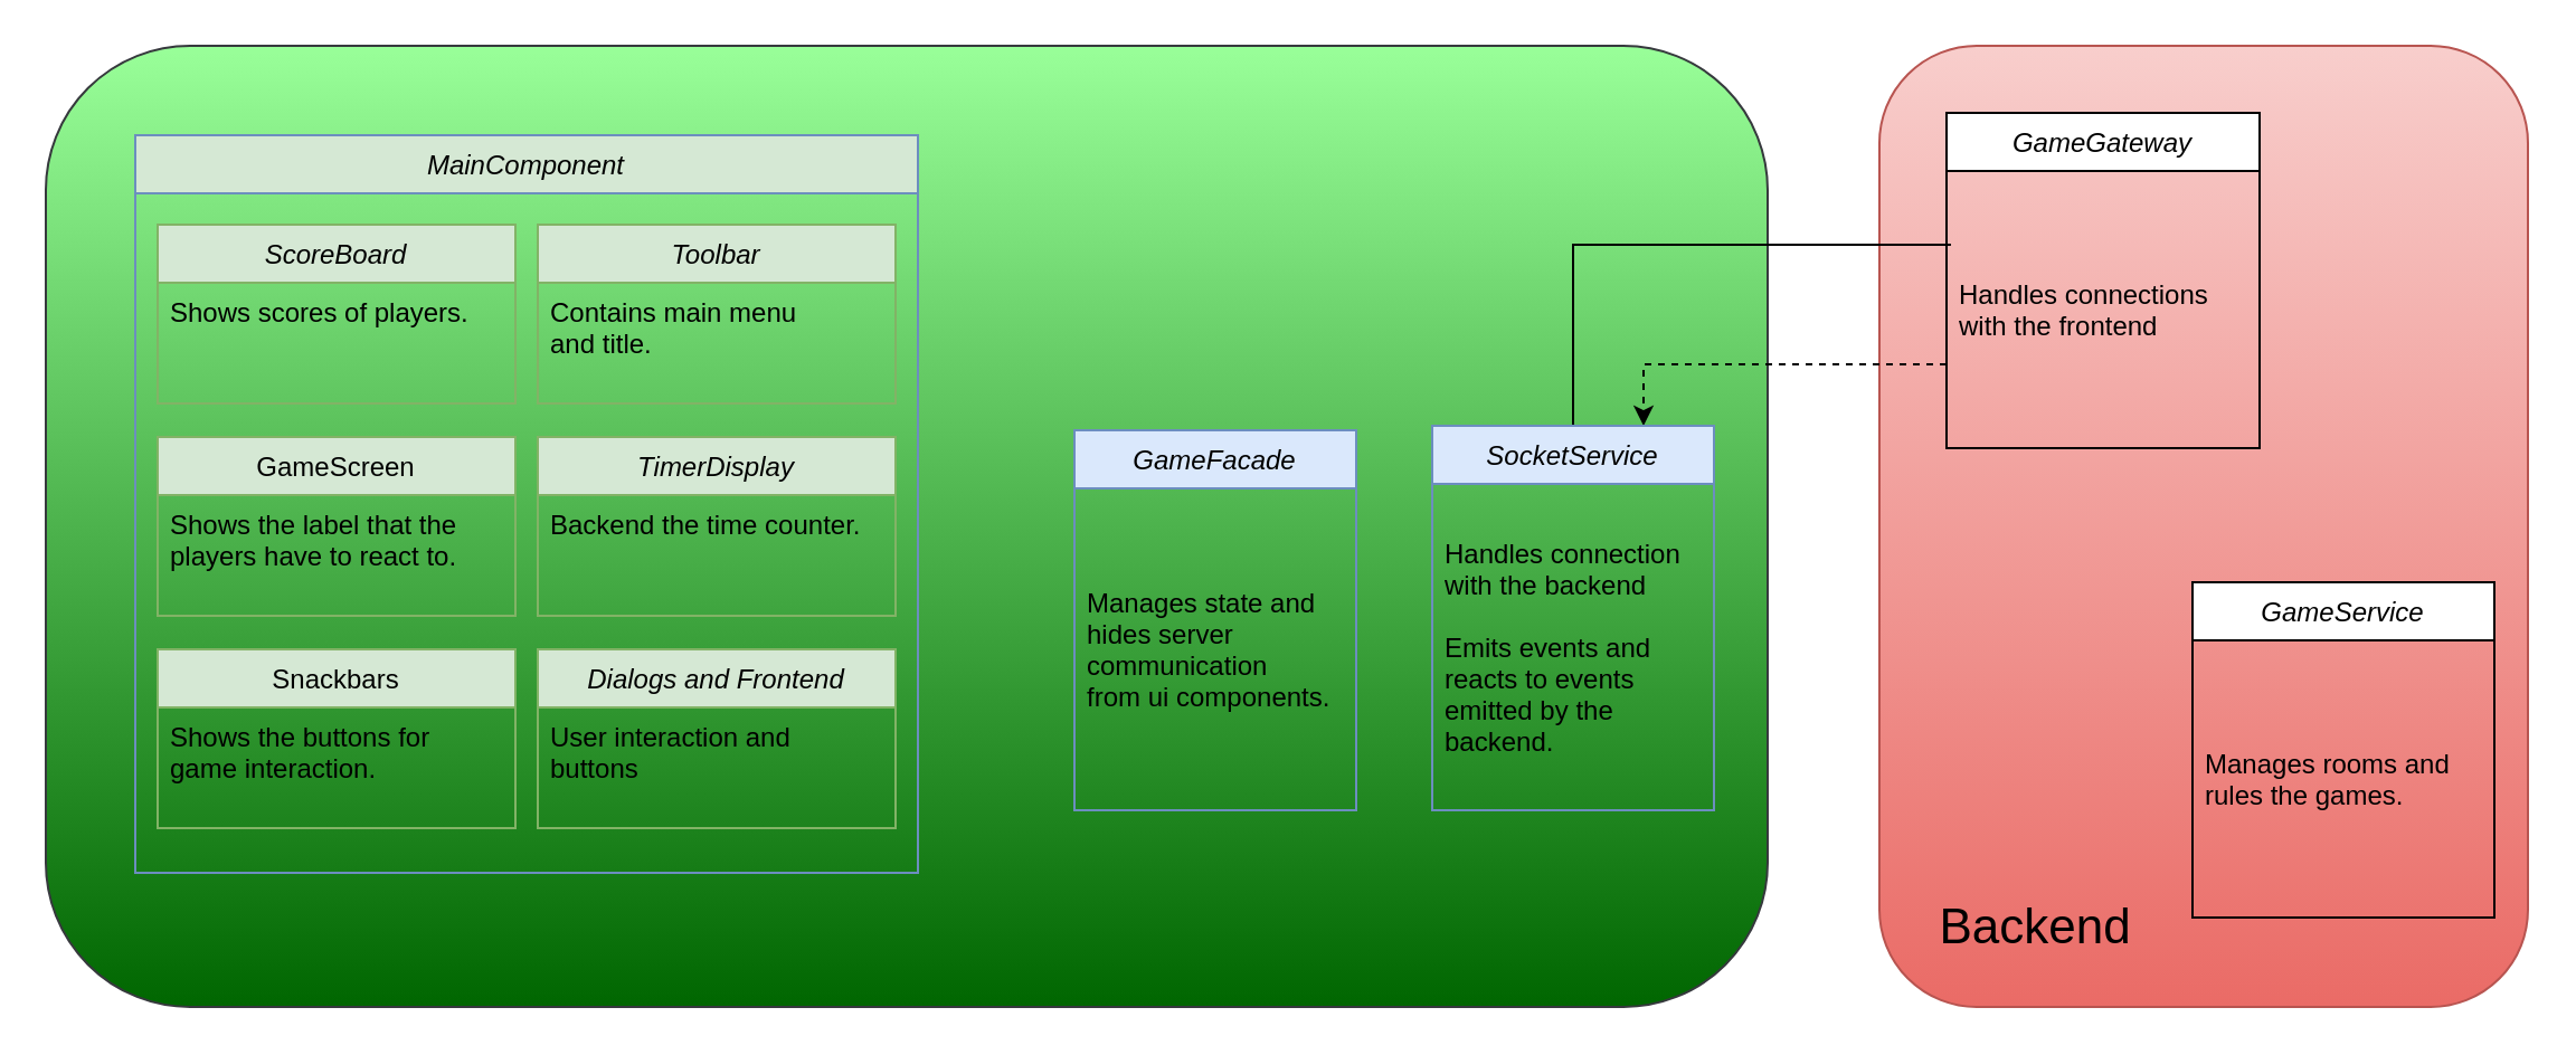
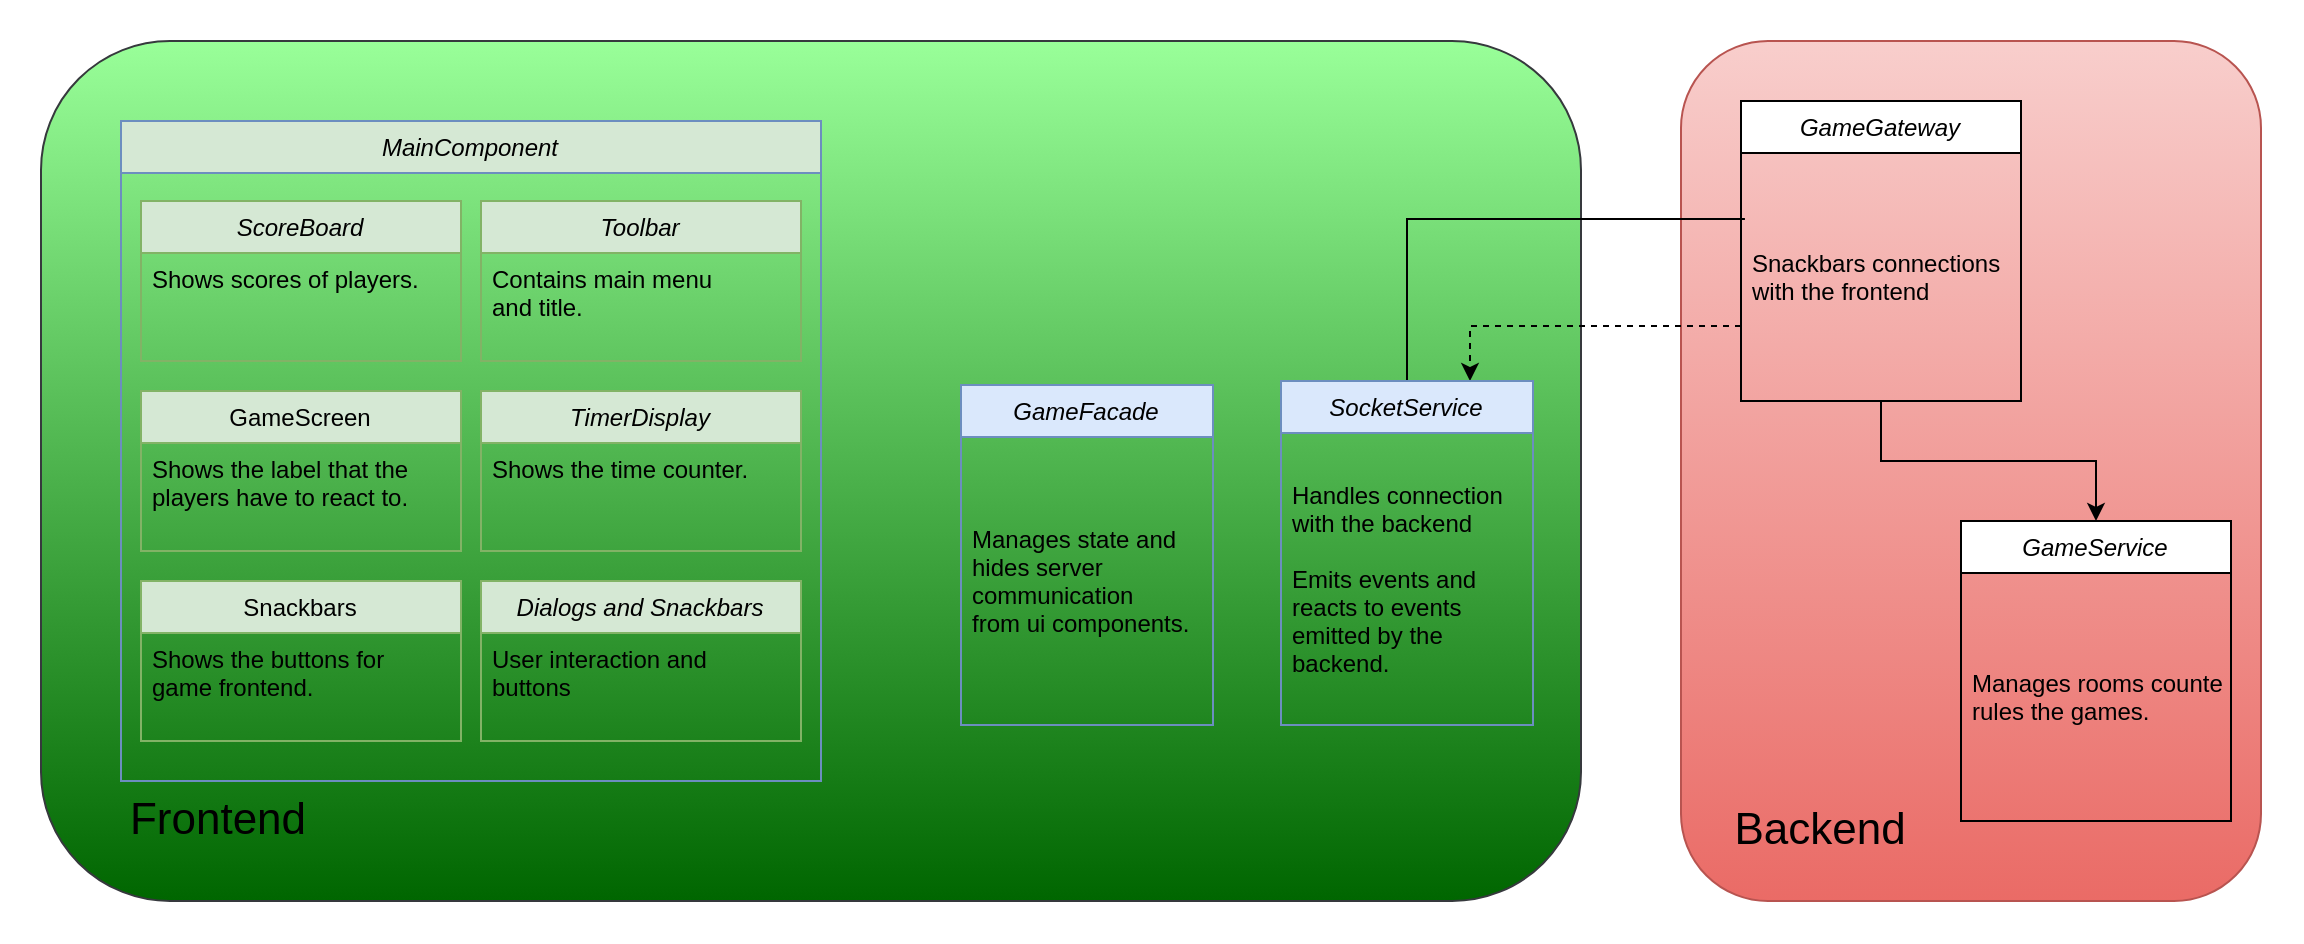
- <mxCell id="11" value="Handles connections &#10;with the frontend" style="text;align=left;verticalAlign=middle;spacingLeft=4;spacingRight=4;overflow=hidden;rotatable=0;points=[[0,0.5],[1,0.5]];portConstraint=eastwest;fontColor=#000000;" parent="10" vertex="1"><mxGeometry y="26" width="140" height="124" as="geometry" /></mxCell>
+ <mxCell id="11" value="Snackbars connections &#10;with the frontend" style="text;align=left;verticalAlign=middle;spacingLeft=4;spacingRight=4;overflow=hidden;rotatable=0;points=[[0,0.5],[1,0.5]];portConstraint=eastwest;fontColor=#000000;" parent="10" vertex="1"><mxGeometry y="26" width="140" height="124" as="geometry" /></mxCell>
+ <mxCell id="9" style="edgeStyle=orthogonalEdgeStyle;rounded=0;orthogonalLoop=1;jettySize=auto;html=1;exitX=0.5;exitY=1;exitDx=0;exitDy=0;entryX=0.5;entryY=0;entryDx=0;entryDy=0;strokeColor=#000000;" parent="1" source="10" target="6" edge="1"><mxGeometry relative="1" as="geometry" /></mxCell>
- <mxCell id="25" value="Backend the time counter." style="text;align=left;verticalAlign=top;spacingLeft=4;spacingRight=4;overflow=hidden;rotatable=0;points=[[0,0.5],[1,0.5]];portConstraint=eastwest;fontColor=#000000;" parent="24" vertex="1"><mxGeometry y="26" width="160" height="44" as="geometry" /></mxCell>
+ <mxCell id="25" value="Shows the time counter." style="text;align=left;verticalAlign=top;spacingLeft=4;spacingRight=4;overflow=hidden;rotatable=0;points=[[0,0.5],[1,0.5]];portConstraint=eastwest;fontColor=#000000;" parent="24" vertex="1"><mxGeometry y="26" width="160" height="44" as="geometry" /></mxCell>
- <mxCell id="26" value="Dialogs and Frontend" style="swimlane;fontStyle=2;align=center;verticalAlign=top;childLayout=stackLayout;horizontal=1;startSize=26;horizontalStack=0;resizeParent=1;resizeLast=0;collapsible=1;marginBottom=0;rounded=0;shadow=0;strokeWidth=1;fillColor=#d5e8d4;strokeColor=#82b366;fontColor=#000000;" parent="1" vertex="1"><mxGeometry x="240" y="290" width="160" height="80" as="geometry"><mxRectangle x="230" y="140" width="160" height="26" as="alternateBounds" /></mxGeometry></mxCell>
+ <mxCell id="26" value="Dialogs and Snackbars" style="swimlane;fontStyle=2;align=center;verticalAlign=top;childLayout=stackLayout;horizontal=1;startSize=26;horizontalStack=0;resizeParent=1;resizeLast=0;collapsible=1;marginBottom=0;rounded=0;shadow=0;strokeWidth=1;fillColor=#d5e8d4;strokeColor=#82b366;fontColor=#000000;" parent="1" vertex="1"><mxGeometry x="240" y="290" width="160" height="80" as="geometry"><mxRectangle x="230" y="140" width="160" height="26" as="alternateBounds" /></mxGeometry></mxCell>
- <mxCell id="21" value="Shows the buttons for &#10;game interaction." style="text;align=left;verticalAlign=top;spacingLeft=4;spacingRight=4;overflow=hidden;rotatable=0;points=[[0,0.5],[1,0.5]];portConstraint=eastwest;fontColor=#000000;" parent="20" vertex="1"><mxGeometry y="26" width="160" height="44" as="geometry" /></mxCell>
+ <mxCell id="21" value="Shows the buttons for &#10;game frontend." style="text;align=left;verticalAlign=top;spacingLeft=4;spacingRight=4;overflow=hidden;rotatable=0;points=[[0,0.5],[1,0.5]];portConstraint=eastwest;fontColor=#000000;" parent="20" vertex="1"><mxGeometry y="26" width="160" height="44" as="geometry" /></mxCell>
- <mxCell id="7" value="Manages rooms and &#10;rules the games." style="text;align=left;verticalAlign=middle;spacingLeft=4;spacingRight=4;overflow=hidden;rotatable=0;points=[[0,0.5],[1,0.5]];portConstraint=eastwest;fontColor=#000000;" parent="6" vertex="1"><mxGeometry y="26" width="135" height="124" as="geometry" /></mxCell>
+ <mxCell id="7" value="Manages rooms counter &#10;rules the games." style="text;align=left;verticalAlign=middle;spacingLeft=4;spacingRight=4;overflow=hidden;rotatable=0;points=[[0,0.5],[1,0.5]];portConstraint=eastwest;fontColor=#000000;" parent="6" vertex="1"><mxGeometry y="26" width="135" height="124" as="geometry" /></mxCell>
+ <mxCell id="4" value="Frontend" style="rounded=0;whiteSpace=wrap;html=1;shadow=0;glass=0;sketch=0;fontSize=22;fillColor=none;strokeColor=none;" parent="1" vertex="1"><mxGeometry x="49" y="390" width="120" height="40" as="geometry" /></mxCell>
